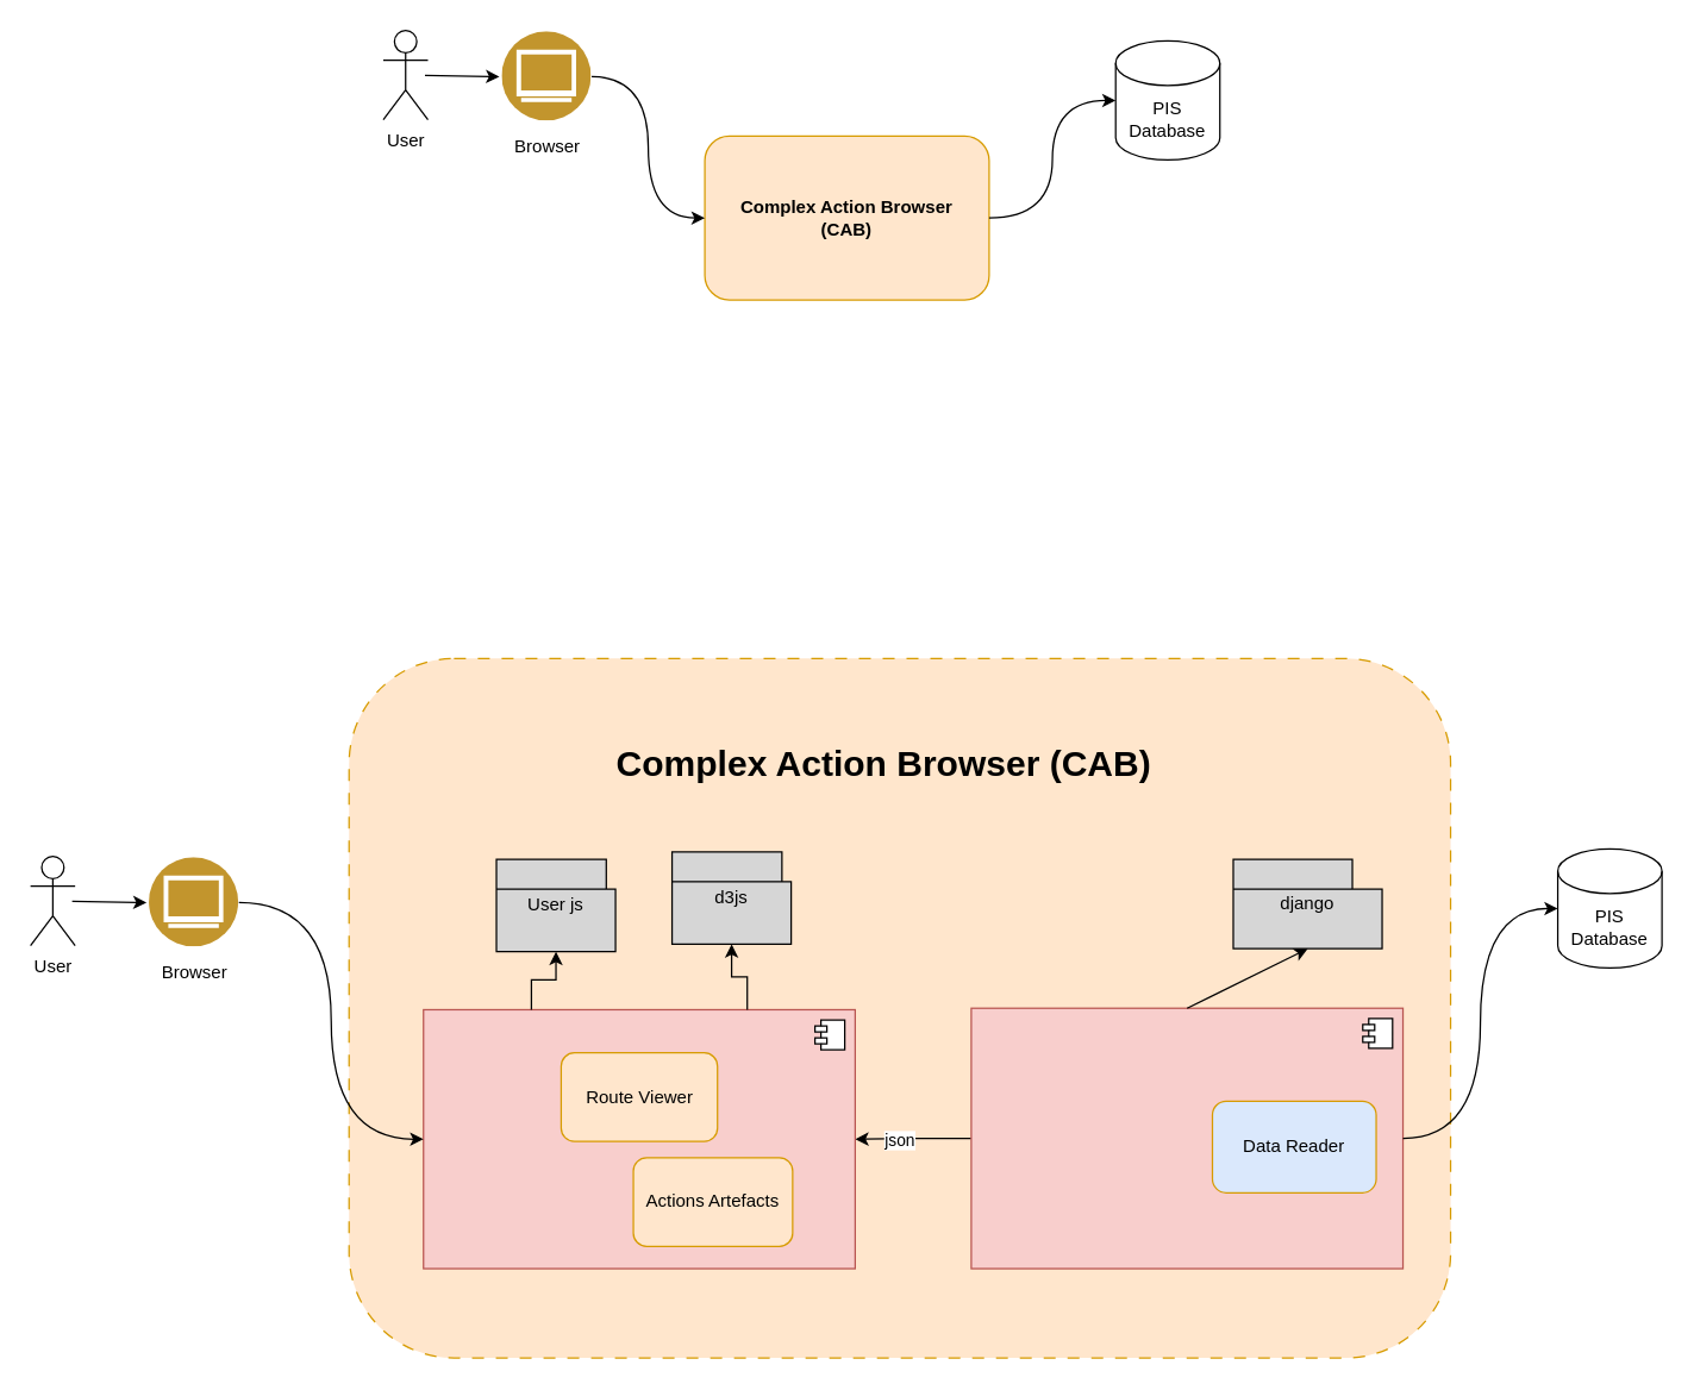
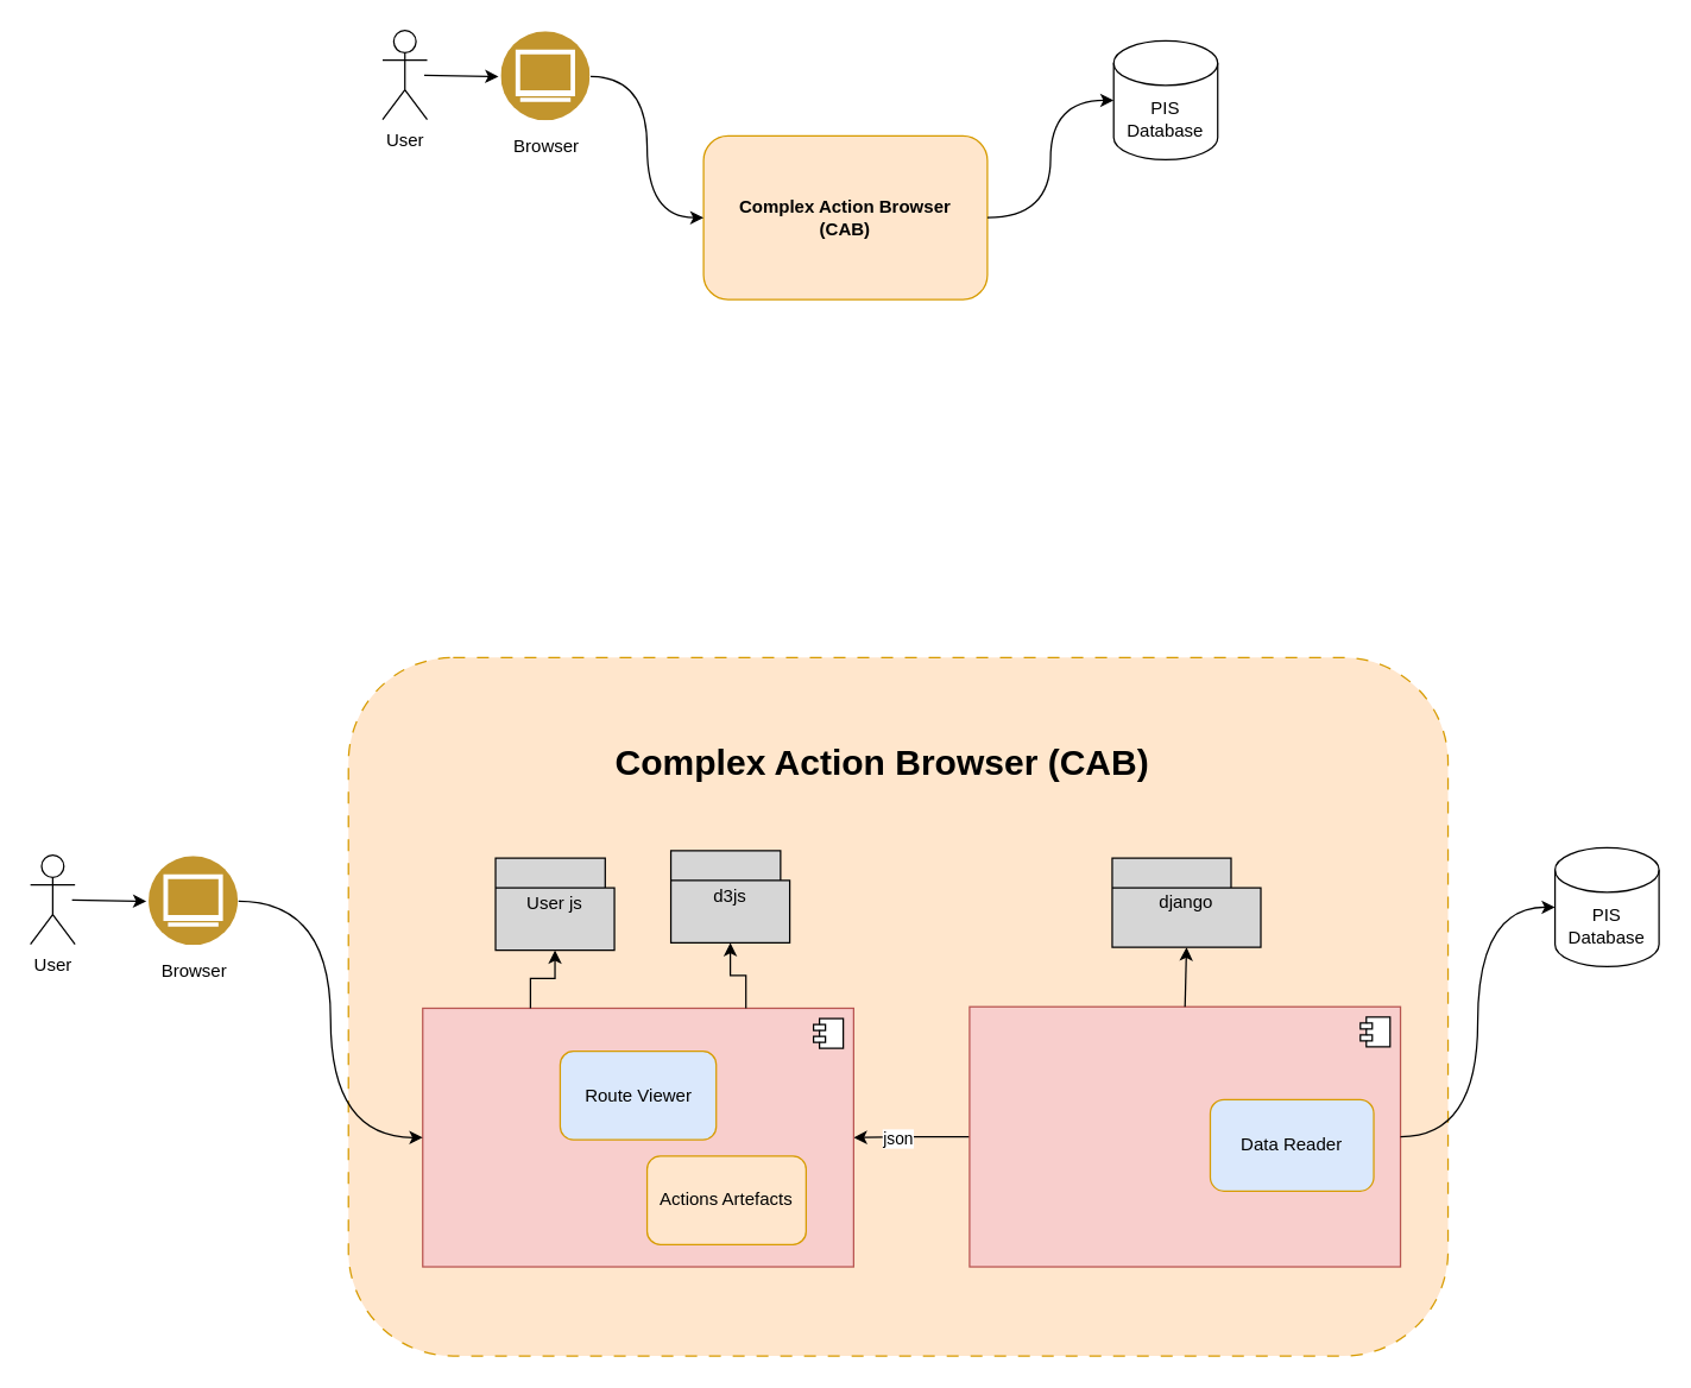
- <mxCell id="14" value="django" style="shape=folder;tabWidth=80;tabHeight=20;tabPosition=left;html=1;whiteSpace=wrap;align=center;fillColor=#D6D6D6;" parent="1" vertex="1"><mxGeometry x="828" y="577" width="100" height="60" as="geometry" /></mxCell>
+ <mxCell id="14" value="django" style="shape=folder;tabWidth=80;tabHeight=20;tabPosition=left;html=1;whiteSpace=wrap;align=center;fillColor=#D6D6D6;" parent="1" vertex="1"><mxGeometry x="748" y="577" width="100" height="60" as="geometry" /></mxCell>
- <mxCell id="31" value="Route Viewer" style="rounded=1;whiteSpace=wrap;html=1;fillColor=#ffe6cc;strokeColor=#d79b00;" parent="1" vertex="1"><mxGeometry x="376.5" y="707" width="105" height="59.5" as="geometry" /></mxCell>
+ <mxCell id="31" value="Route Viewer" style="rounded=1;whiteSpace=wrap;html=1;fillColor=#dae8fc;strokeColor=#d79b00;" parent="1" vertex="1"><mxGeometry x="376.5" y="707" width="105" height="59.5" as="geometry" /></mxCell>
- <mxCell id="30" value="Actions Artefacts" style="rounded=1;whiteSpace=wrap;html=1;fillColor=#ffe6cc;strokeColor=#d79b00;" parent="1" vertex="1"><mxGeometry x="425" y="777.5" width="107" height="59.5" as="geometry" /></mxCell>
+ <mxCell id="30" value="Actions Artefacts" style="rounded=1;whiteSpace=wrap;html=1;fillColor=#ffe6cc;strokeColor=#d79b00;" parent="1" vertex="1"><mxGeometry x="435" y="777.5" width="107" height="59.5" as="geometry" /></mxCell>
